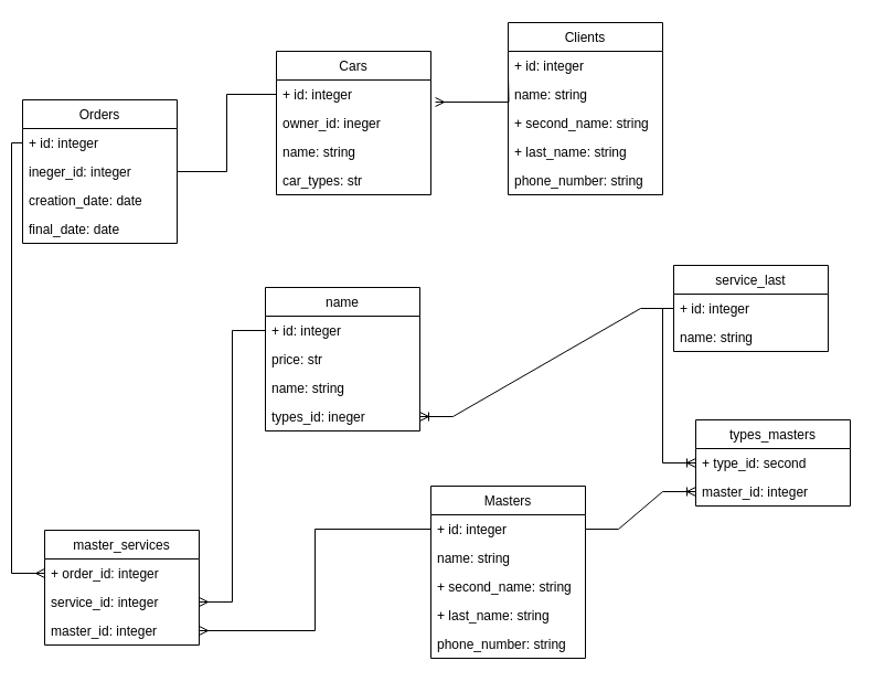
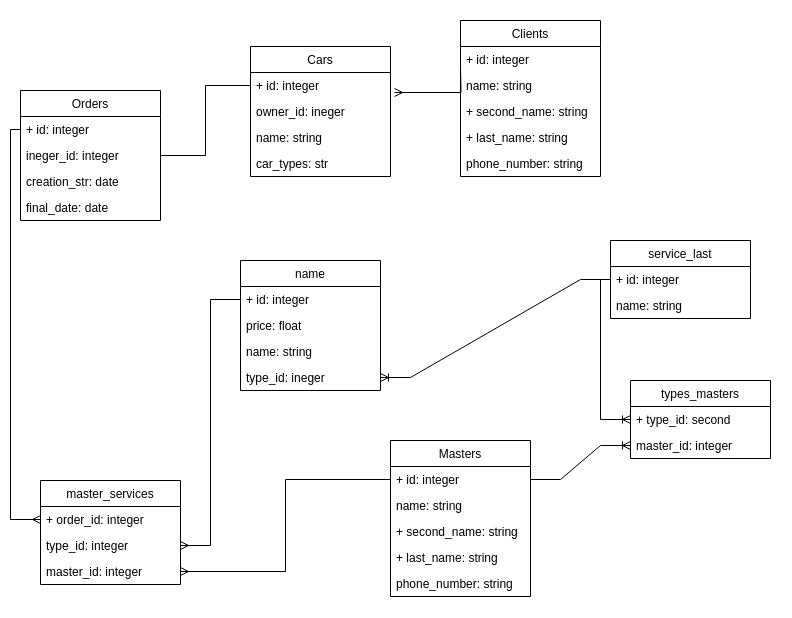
- <mxCell id="11" value="creation_date: date" style="text;strokeColor=none;fillColor=none;align=left;verticalAlign=top;spacingLeft=4;spacingRight=4;overflow=hidden;rotatable=0;points=[[0,0.5],[1,0.5]];portConstraint=eastwest;" parent="8" vertex="1"><mxGeometry y="78" width="140" height="26" as="geometry" /></mxCell>
+ <mxCell id="11" value="creation_str: date" style="text;strokeColor=none;fillColor=none;align=left;verticalAlign=top;spacingLeft=4;spacingRight=4;overflow=hidden;rotatable=0;points=[[0,0.5],[1,0.5]];portConstraint=eastwest;" parent="8" vertex="1"><mxGeometry y="78" width="140" height="26" as="geometry" /></mxCell>
- <mxCell id="20" value="price: str&#10;" style="text;strokeColor=none;fillColor=none;align=left;verticalAlign=top;spacingLeft=4;spacingRight=4;overflow=hidden;rotatable=0;points=[[0,0.5],[1,0.5]];portConstraint=eastwest;" parent="18" vertex="1"><mxGeometry y="52" width="140" height="26" as="geometry" /></mxCell>
+ <mxCell id="20" value="price: float&#10;" style="text;strokeColor=none;fillColor=none;align=left;verticalAlign=top;spacingLeft=4;spacingRight=4;overflow=hidden;rotatable=0;points=[[0,0.5],[1,0.5]];portConstraint=eastwest;" parent="18" vertex="1"><mxGeometry y="52" width="140" height="26" as="geometry" /></mxCell>
- <mxCell id="22" value="types_id: ineger" style="text;strokeColor=none;fillColor=none;align=left;verticalAlign=top;spacingLeft=4;spacingRight=4;overflow=hidden;rotatable=0;points=[[0,0.5],[1,0.5]];portConstraint=eastwest;" vertex="1" parent="18"><mxGeometry y="104" width="140" height="26" as="geometry" /></mxCell>
+ <mxCell id="22" value="type_id: ineger" style="text;strokeColor=none;fillColor=none;align=left;verticalAlign=top;spacingLeft=4;spacingRight=4;overflow=hidden;rotatable=0;points=[[0,0.5],[1,0.5]];portConstraint=eastwest;" vertex="1" parent="18"><mxGeometry y="104" width="140" height="26" as="geometry" /></mxCell>
- <mxCell id="15" value="service_id: integer&#10;" style="text;strokeColor=none;fillColor=none;align=left;verticalAlign=top;spacingLeft=4;spacingRight=4;overflow=hidden;rotatable=0;points=[[0,0.5],[1,0.5]];portConstraint=eastwest;" parent="13" vertex="1"><mxGeometry y="52" width="140" height="26" as="geometry" /></mxCell>
+ <mxCell id="15" value="type_id: integer&#10;" style="text;strokeColor=none;fillColor=none;align=left;verticalAlign=top;spacingLeft=4;spacingRight=4;overflow=hidden;rotatable=0;points=[[0,0.5],[1,0.5]];portConstraint=eastwest;" parent="13" vertex="1"><mxGeometry y="52" width="140" height="26" as="geometry" /></mxCell>
